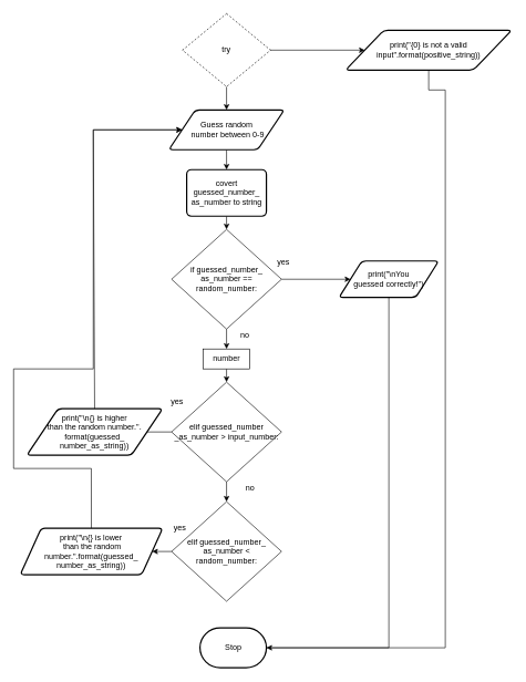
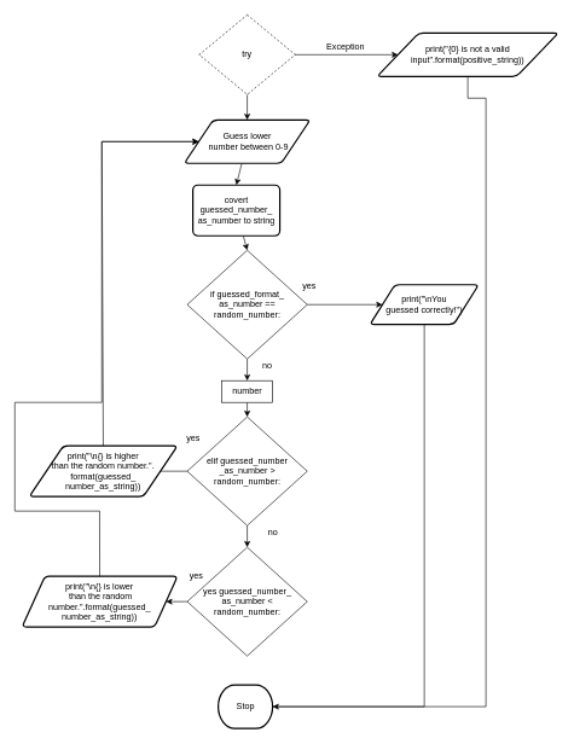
+ <mxCell id="6" value="Exception" style="text;html=1;align=center;verticalAlign=middle;resizable=0;points=[];autosize=1;strokeColor=none;fillColor=none;" parent="1" vertex="1"><mxGeometry x="441.25" y="55" width="70" height="20" as="geometry" /></mxCell>
- <mxCell id="10" value="Guess random&lt;br&gt;&amp;nbsp;number between 0-9" style="shape=parallelogram;html=1;strokeWidth=2;perimeter=parallelogramPerimeter;whiteSpace=wrap;rounded=1;arcSize=12;size=0.23;" vertex="1" parent="1"><mxGeometry x="253.76" y="165" width="173.75" height="60" as="geometry" /></mxCell>
+ <mxCell id="10" value="Guess lower&lt;br&gt;&amp;nbsp;number between 0-9" style="shape=parallelogram;html=1;strokeWidth=2;perimeter=parallelogramPerimeter;whiteSpace=wrap;rounded=1;arcSize=12;size=0.23;" vertex="1" parent="1"><mxGeometry x="253.76" y="165" width="173.75" height="60" as="geometry" /></mxCell>
- <mxCell id="12" value="&lt;div&gt;covert guessed_number_&lt;/div&gt;&lt;div&gt;as_number to string&lt;/div&gt;" style="rounded=1;whiteSpace=wrap;html=1;absoluteArcSize=1;arcSize=14;strokeWidth=2;" vertex="1" parent="1"><mxGeometry x="280.63" y="255" width="120" height="70" as="geometry" /></mxCell>
+ <mxCell id="12" value="&lt;div&gt;covert guessed_number_&lt;/div&gt;&lt;div&gt;as_number to string&lt;/div&gt;" style="rounded=1;whiteSpace=wrap;html=1;absoluteArcSize=1;arcSize=14;strokeWidth=2;" vertex="1" parent="1"><mxGeometry x="265.63" y="255" width="120" height="70" as="geometry" /></mxCell>
- <mxCell id="15" value="if guessed_number_&lt;br&gt;as_number == random_number:" style="rhombus;whiteSpace=wrap;html=1;" vertex="1" parent="1"><mxGeometry x="257.82" y="345" width="165.63" height="150" as="geometry" /></mxCell>
+ <mxCell id="15" value="if guessed_format_&lt;br&gt;as_number == random_number:" style="rhombus;whiteSpace=wrap;html=1;" vertex="1" parent="1"><mxGeometry x="257.82" y="345" width="165.63" height="150" as="geometry" /></mxCell>
- <mxCell id="22" value="elif guessed_number&lt;br&gt;_as_number &amp;gt; input_number:" style="rhombus;whiteSpace=wrap;html=1;" vertex="1" parent="1"><mxGeometry x="257.82" y="575" width="165.63" height="150" as="geometry" /></mxCell>
+ <mxCell id="22" value="elif guessed_number&lt;br&gt;_as_number &amp;gt; random_number:" style="rhombus;whiteSpace=wrap;html=1;" vertex="1" parent="1"><mxGeometry x="257.82" y="575" width="165.63" height="150" as="geometry" /></mxCell>
- <mxCell id="30" value="elif guessed_number_&lt;br&gt;as_number &amp;lt; random_number:" style="rhombus;whiteSpace=wrap;html=1;" vertex="1" parent="1"><mxGeometry x="257.82" y="755" width="165.63" height="150" as="geometry" /></mxCell>
+ <mxCell id="30" value="yes guessed_number_&lt;br&gt;as_number &amp;lt; random_number:" style="rhombus;whiteSpace=wrap;html=1;" vertex="1" parent="1"><mxGeometry x="257.82" y="755" width="165.63" height="150" as="geometry" /></mxCell>
- <mxCell id="5" value="Stop" style="strokeWidth=2;html=1;shape=mxgraph.flowchart.terminator;whiteSpace=wrap;" parent="1" vertex="1"><mxGeometry x="300.63" y="945" width="100" height="60" as="geometry" /></mxCell>
+ <mxCell id="5" value="Stop" style="strokeWidth=2;html=1;shape=mxgraph.flowchart.terminator;whiteSpace=wrap;" parent="1" vertex="1"><mxGeometry x="300.63" y="945" width="75" height="60" as="geometry" /></mxCell>
